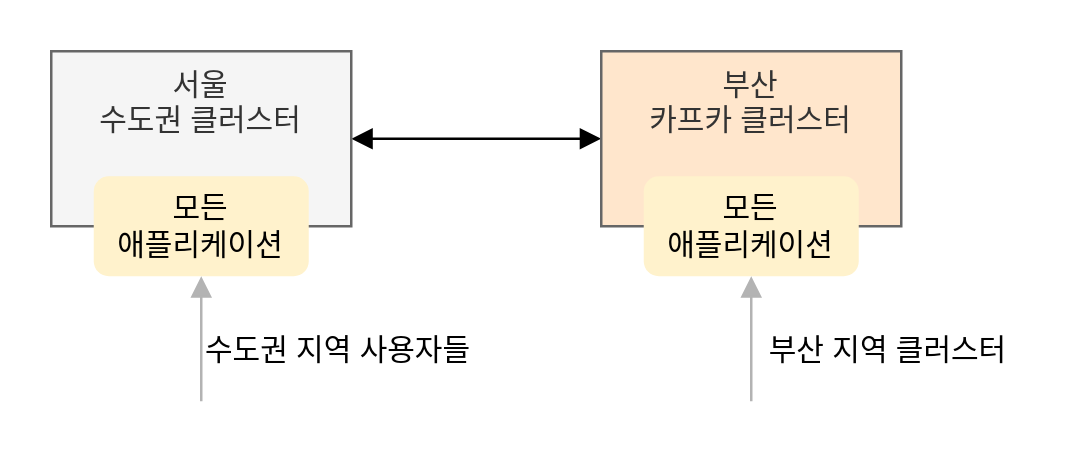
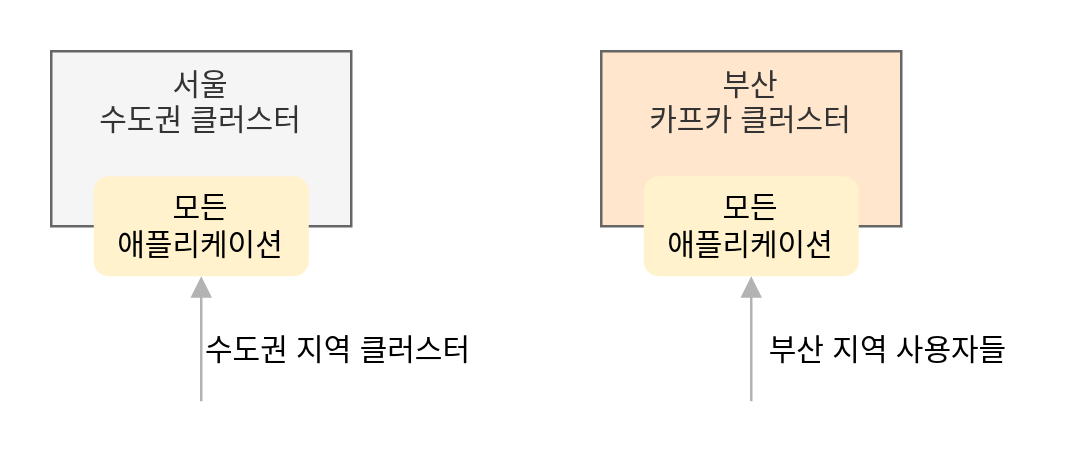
- <mxCell id="2" style="edgeStyle=orthogonalEdgeStyle;rounded=0;orthogonalLoop=1;jettySize=auto;html=1;endArrow=block;endFill=1;startArrow=block;startFill=1;" edge="1" parent="1" source="3" target="5"><mxGeometry relative="1" as="geometry" /></mxCell>
- <mxCell id="8" value="수도권 지역 사용자들" style="text;html=1;align=center;verticalAlign=middle;whiteSpace=wrap;rounded=0;" vertex="1" parent="1"><mxGeometry x="80" y="130" width="110" height="20" as="geometry" /></mxCell>
+ <mxCell id="8" value="수도권 지역 클러스터" style="text;html=1;align=center;verticalAlign=middle;whiteSpace=wrap;rounded=0;" vertex="1" parent="1"><mxGeometry x="80" y="130" width="110" height="20" as="geometry" /></mxCell>
- <mxCell id="10" value="부산 지역 클러스터" style="text;html=1;align=center;verticalAlign=middle;whiteSpace=wrap;rounded=0;" vertex="1" parent="1"><mxGeometry x="300" y="130" width="110" height="20" as="geometry" /></mxCell>
+ <mxCell id="10" value="부산 지역 사용자들" style="text;html=1;align=center;verticalAlign=middle;whiteSpace=wrap;rounded=0;" vertex="1" parent="1"><mxGeometry x="300" y="130" width="110" height="20" as="geometry" /></mxCell>
